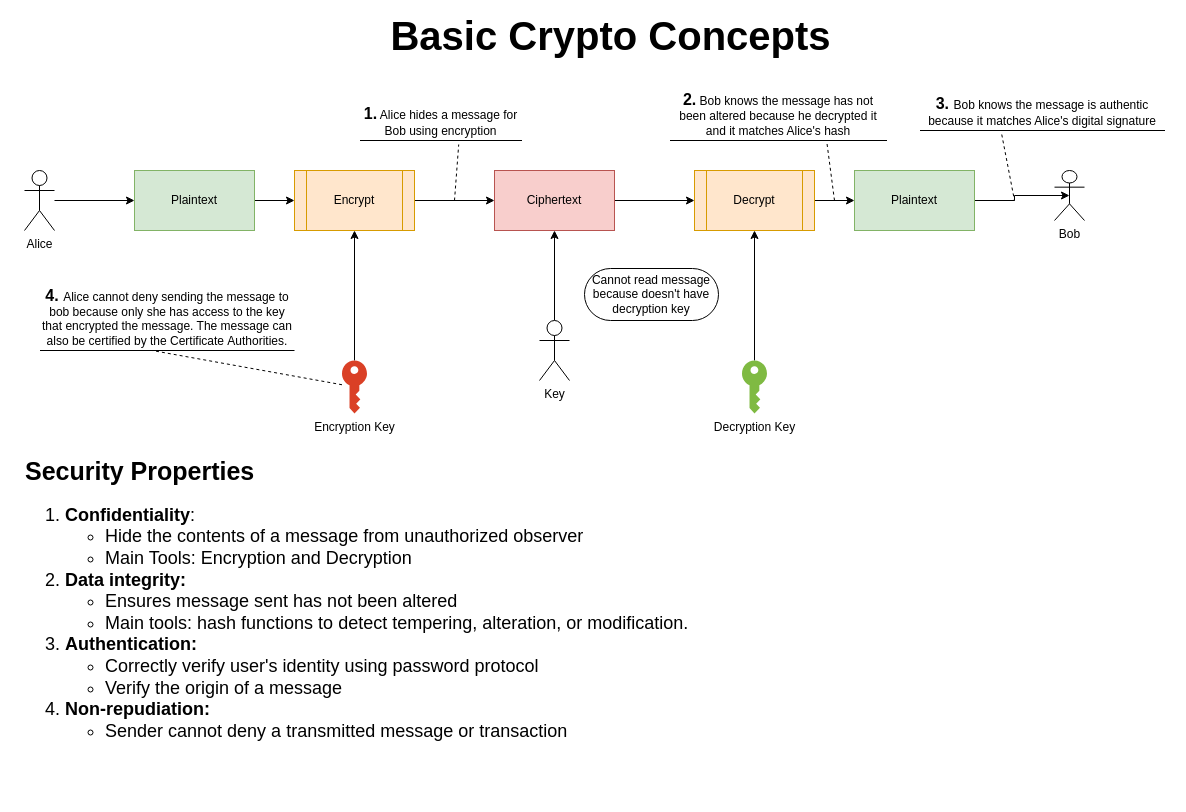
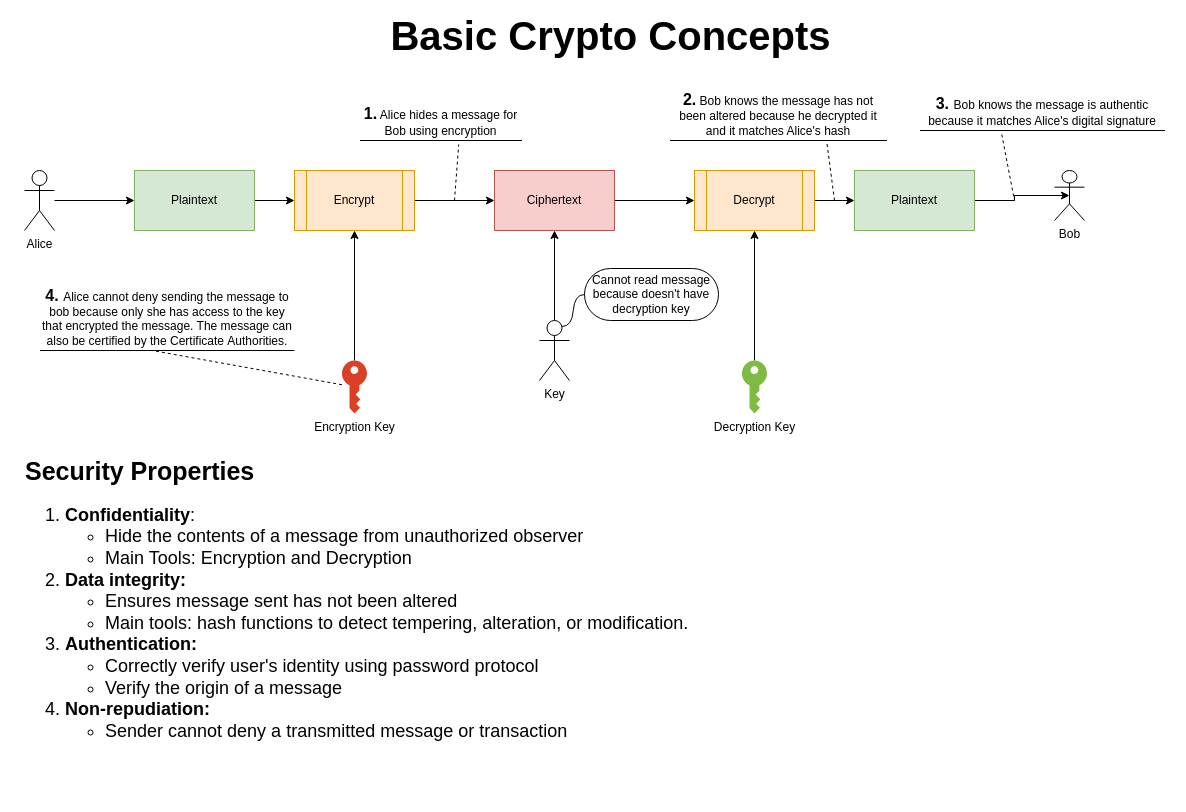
+ <mxCell id="30" value="" style="edgeStyle=entityRelationEdgeStyle;startArrow=none;endArrow=none;segment=10;curved=1;exitX=0.75;exitY=0.1;exitDx=0;exitDy=0;exitPerimeter=0;" parent="1" source="20" target="29" edge="1"><mxGeometry relative="1" as="geometry"><mxPoint x="594" y="290" as="sourcePoint" /></mxGeometry></mxCell>
